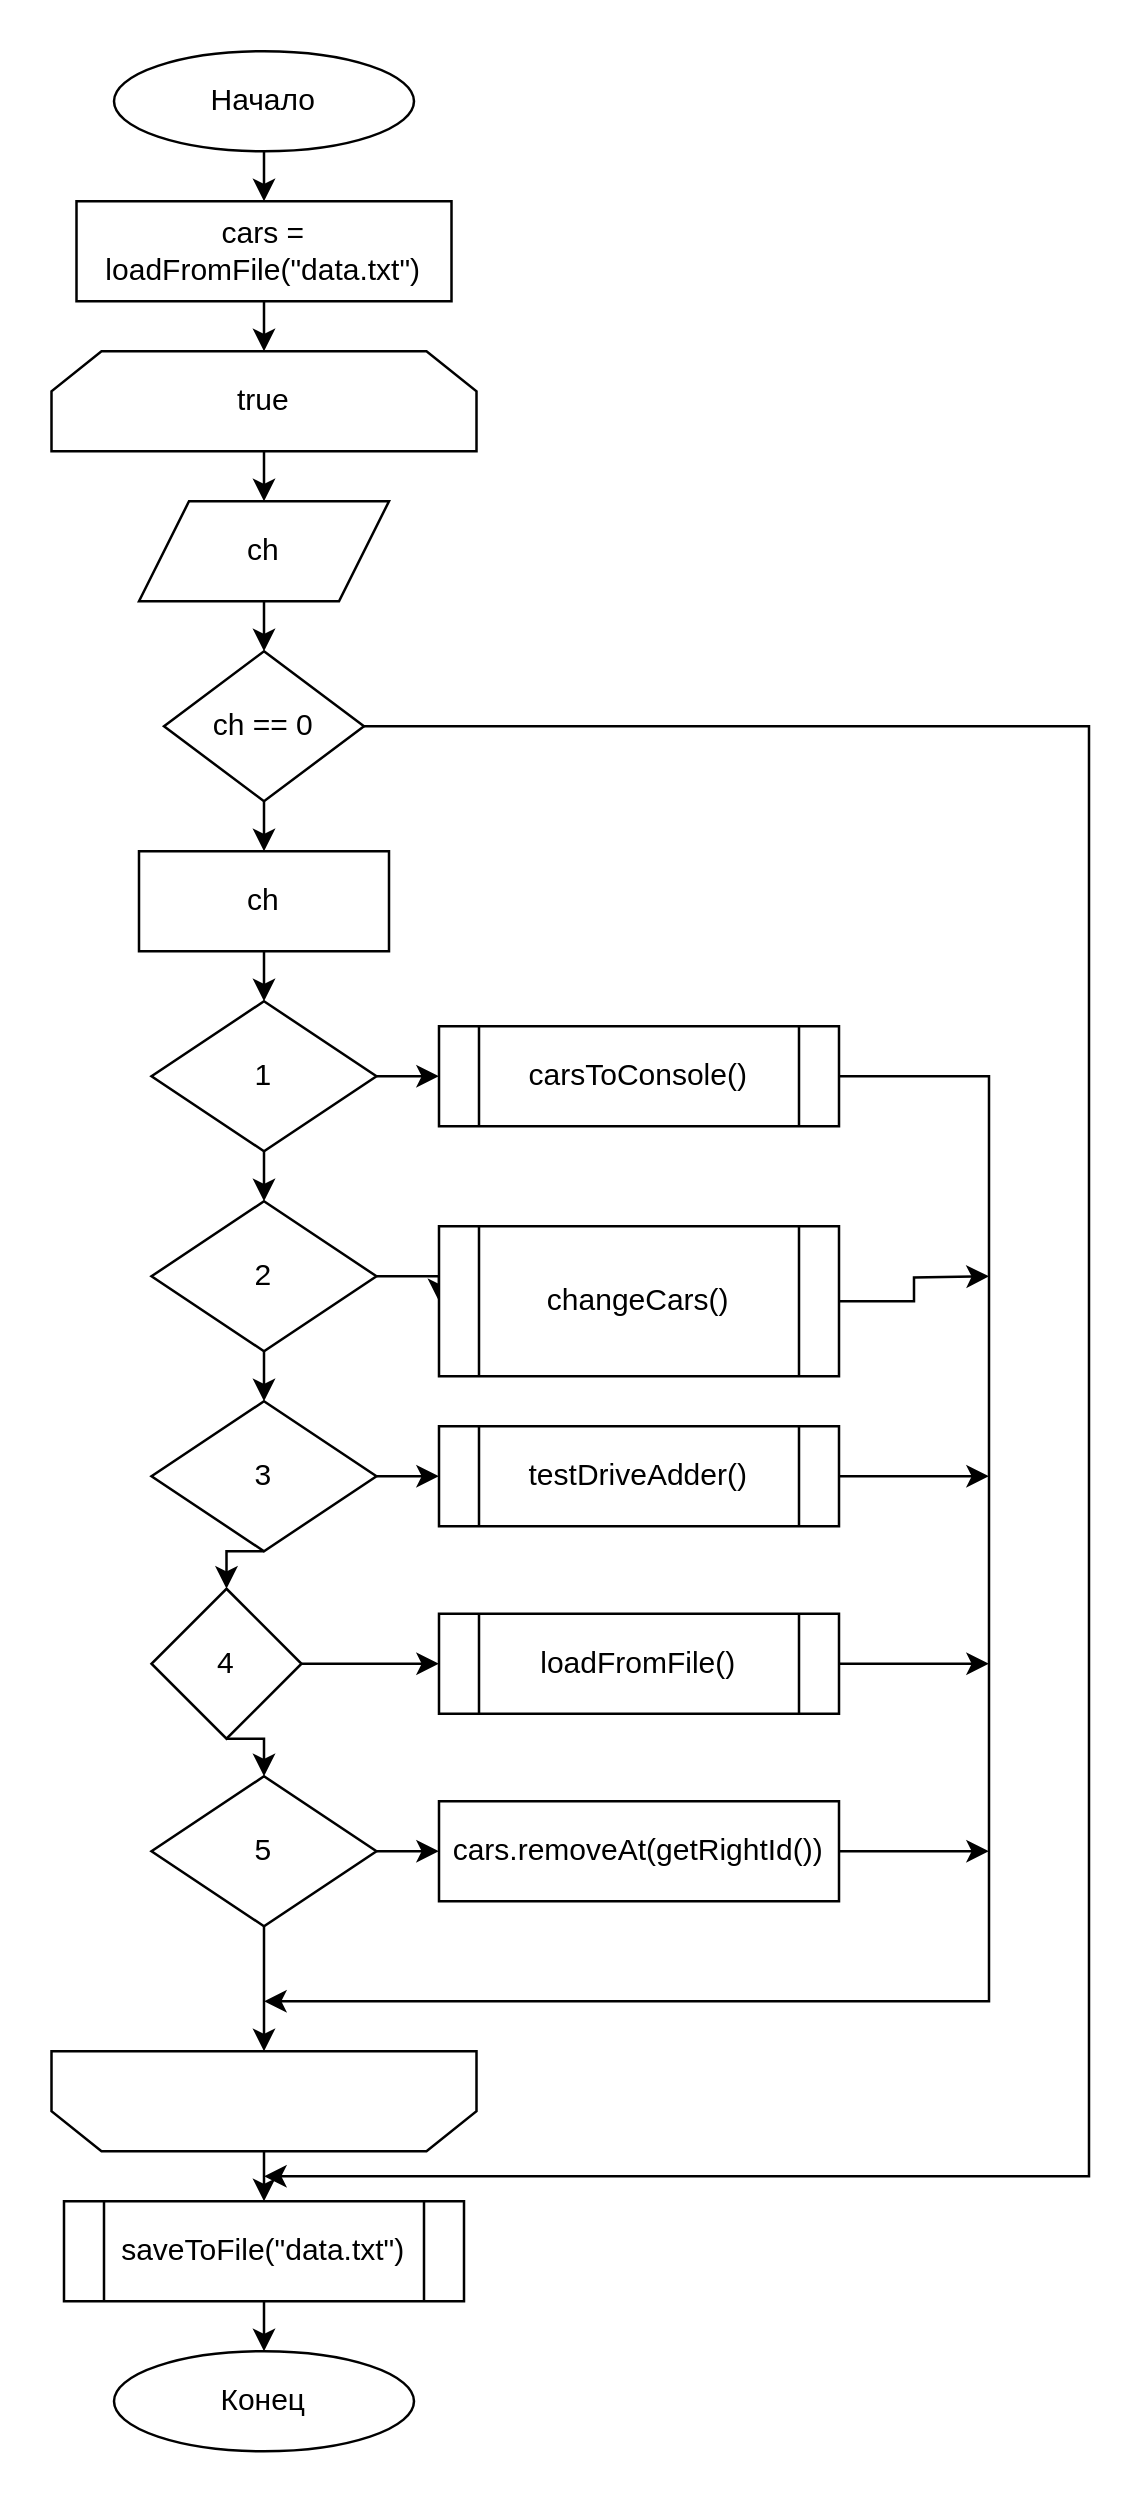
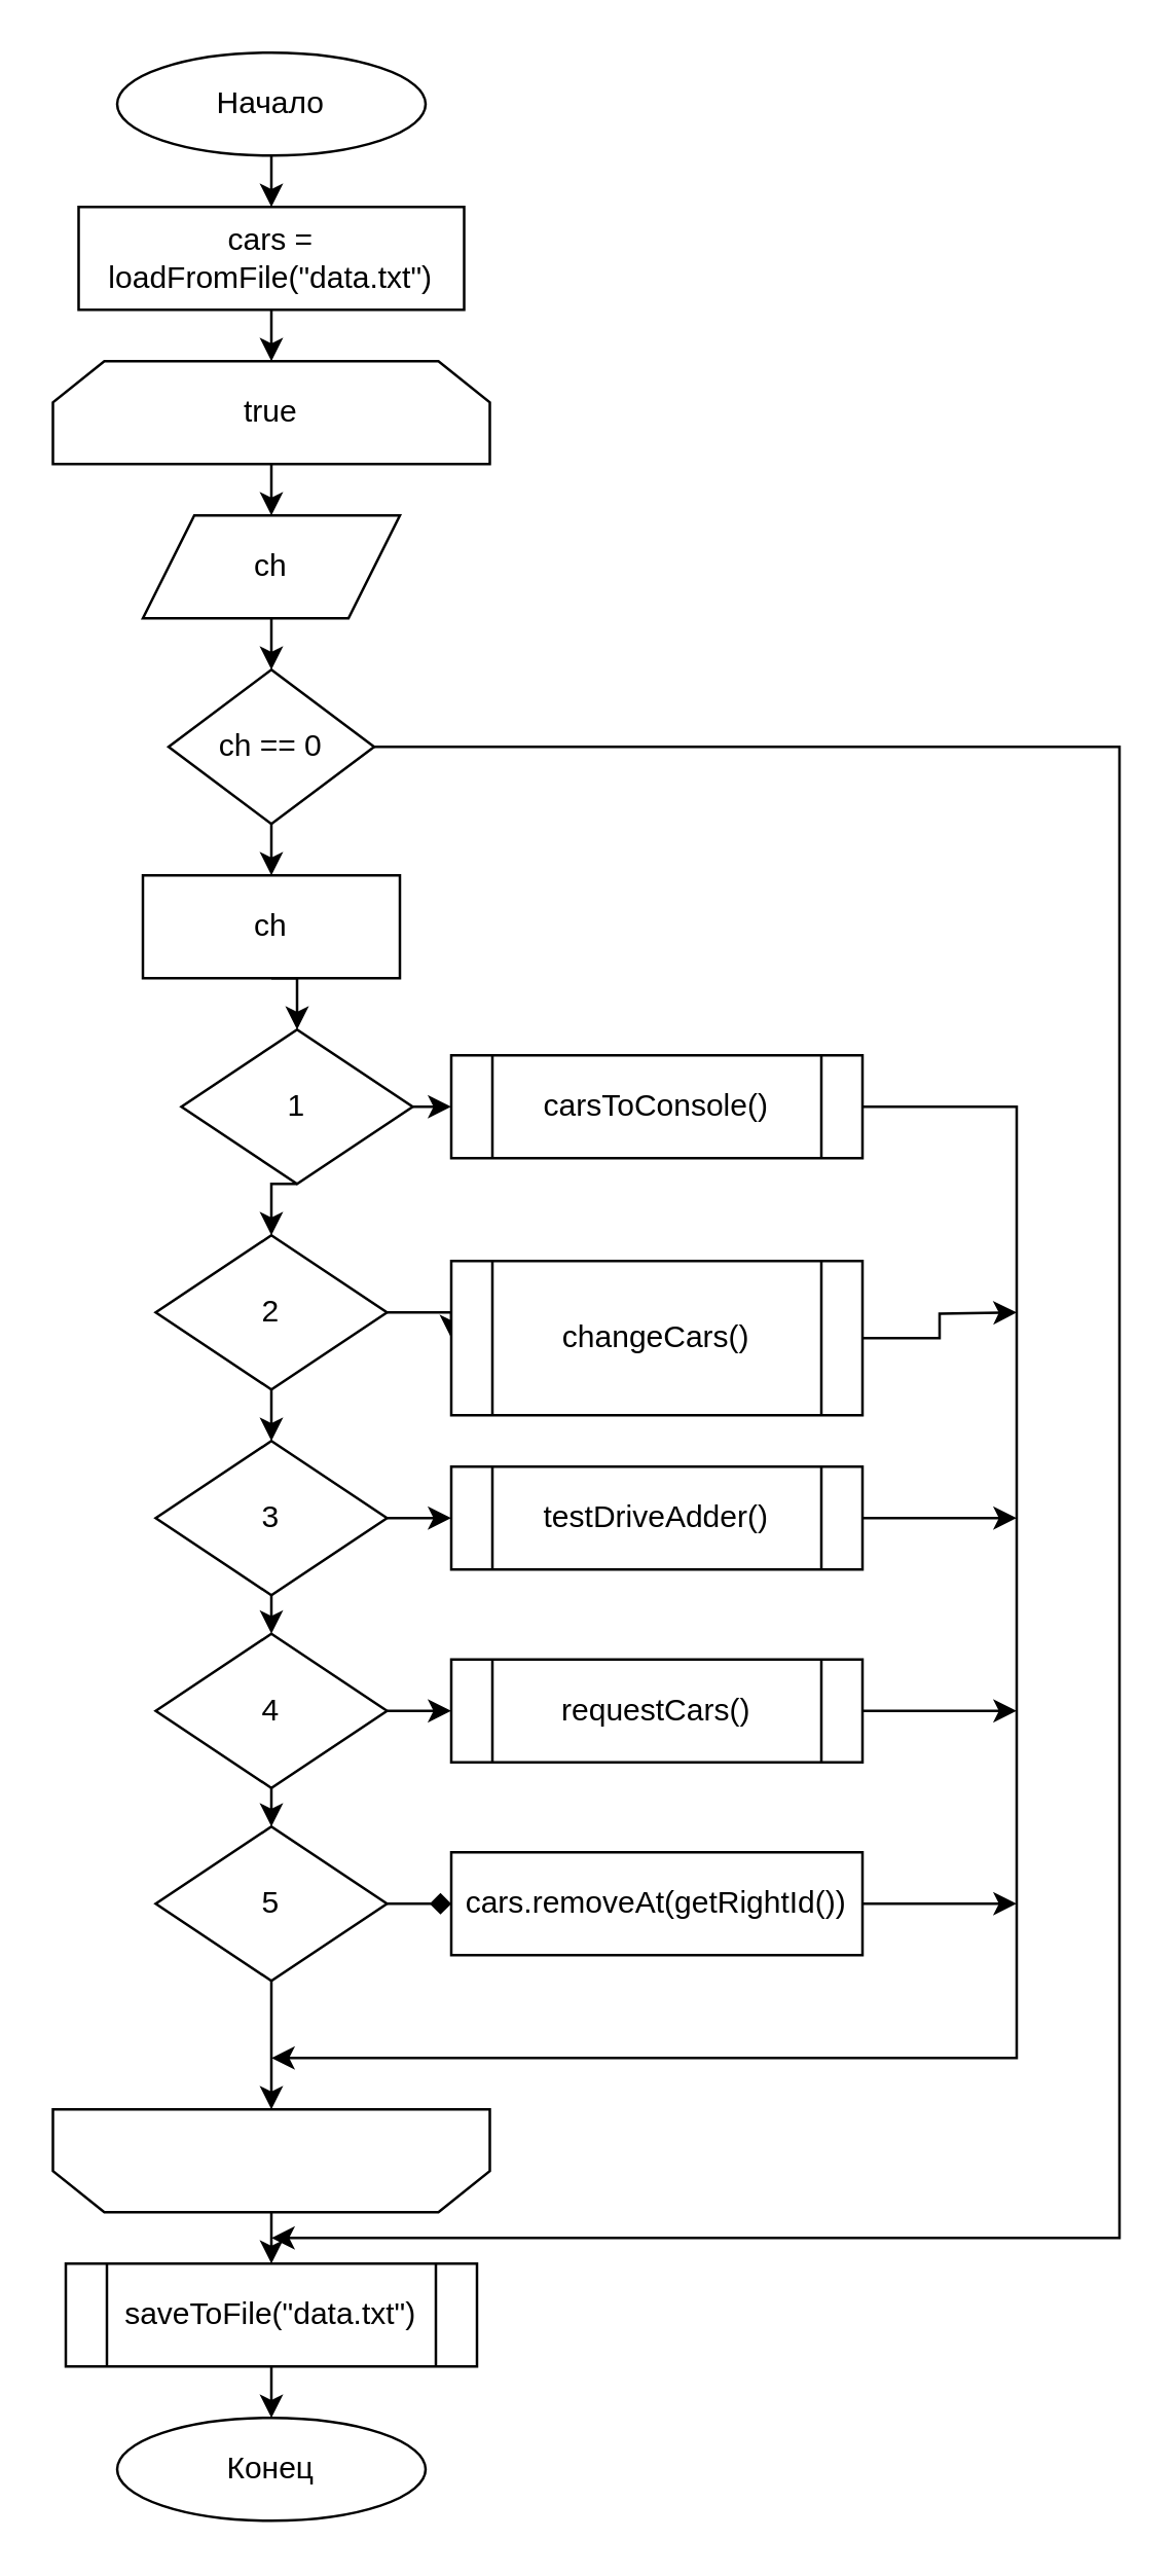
- <mxCell id="22" value="1" style="rhombus;whiteSpace=wrap;html=1;" vertex="1" parent="1"><mxGeometry x="60" y="400" width="90" height="60" as="geometry" /></mxCell>
+ <mxCell id="22" value="1" style="rhombus;whiteSpace=wrap;html=1;" vertex="1" parent="1"><mxGeometry x="70" y="400" width="90" height="60" as="geometry" /></mxCell>
- <mxCell id="31" value="4" style="rhombus;whiteSpace=wrap;html=1;" vertex="1" parent="1"><mxGeometry x="60" y="635" width="60" height="60" as="geometry" /></mxCell>
+ <mxCell id="31" value="4" style="rhombus;whiteSpace=wrap;html=1;" vertex="1" parent="1"><mxGeometry x="60" y="635" width="90" height="60" as="geometry" /></mxCell>
- <mxCell id="42" value="loadFromFile()" style="shape=process;whiteSpace=wrap;html=1;backgroundOutline=1;" vertex="1" parent="1"><mxGeometry x="175" y="645" width="160" height="40" as="geometry" /></mxCell>
+ <mxCell id="42" value="requestCars()" style="shape=process;whiteSpace=wrap;html=1;backgroundOutline=1;" vertex="1" parent="1"><mxGeometry x="175" y="645" width="160" height="40" as="geometry" /></mxCell>
- <mxCell id="32" style="edgeStyle=orthogonalEdgeStyle;rounded=0;orthogonalLoop=1;jettySize=auto;html=1;exitX=1;exitY=0.5;exitDx=0;exitDy=0;entryX=0;entryY=0.5;entryDx=0;entryDy=0;" edge="1" parent="1" source="34" target="44"><mxGeometry relative="1" as="geometry" /></mxCell>
+ <mxCell id="32" style="edgeStyle=orthogonalEdgeStyle;rounded=0;orthogonalLoop=1;jettySize=auto;html=1;exitX=1;exitY=0.5;exitDx=0;exitDy=0;entryX=0;entryY=0.5;entryDx=0;entryDy=0;endArrow=diamond;" edge="1" parent="1" source="34" target="44"><mxGeometry relative="1" as="geometry" /></mxCell>
